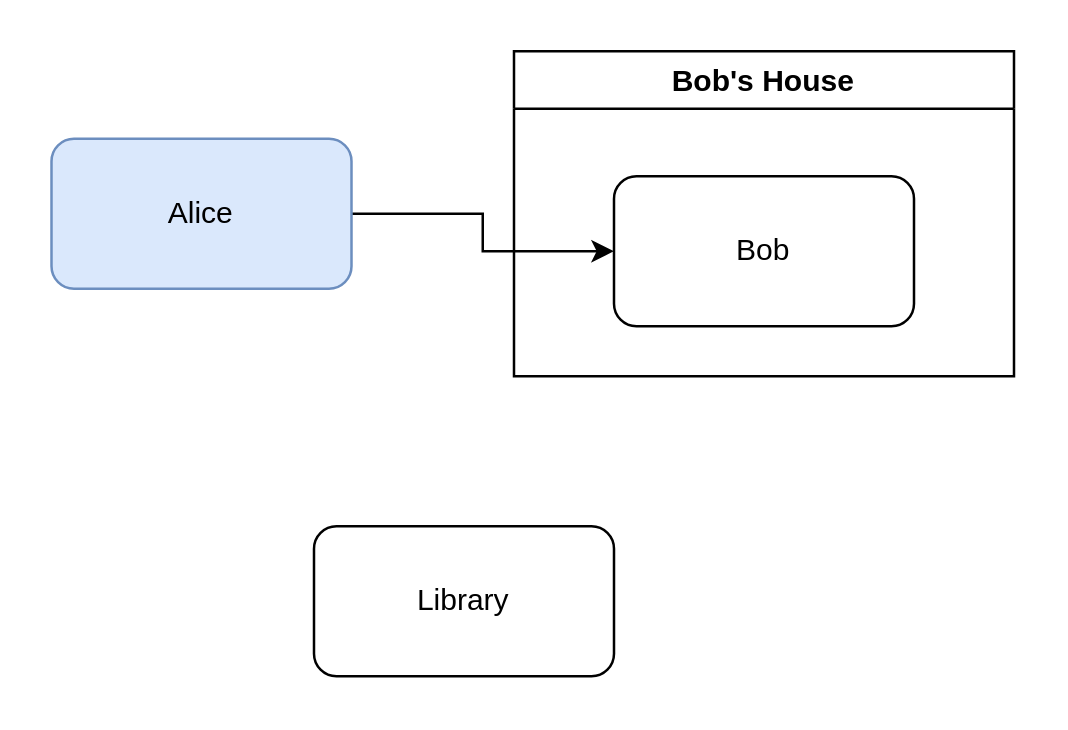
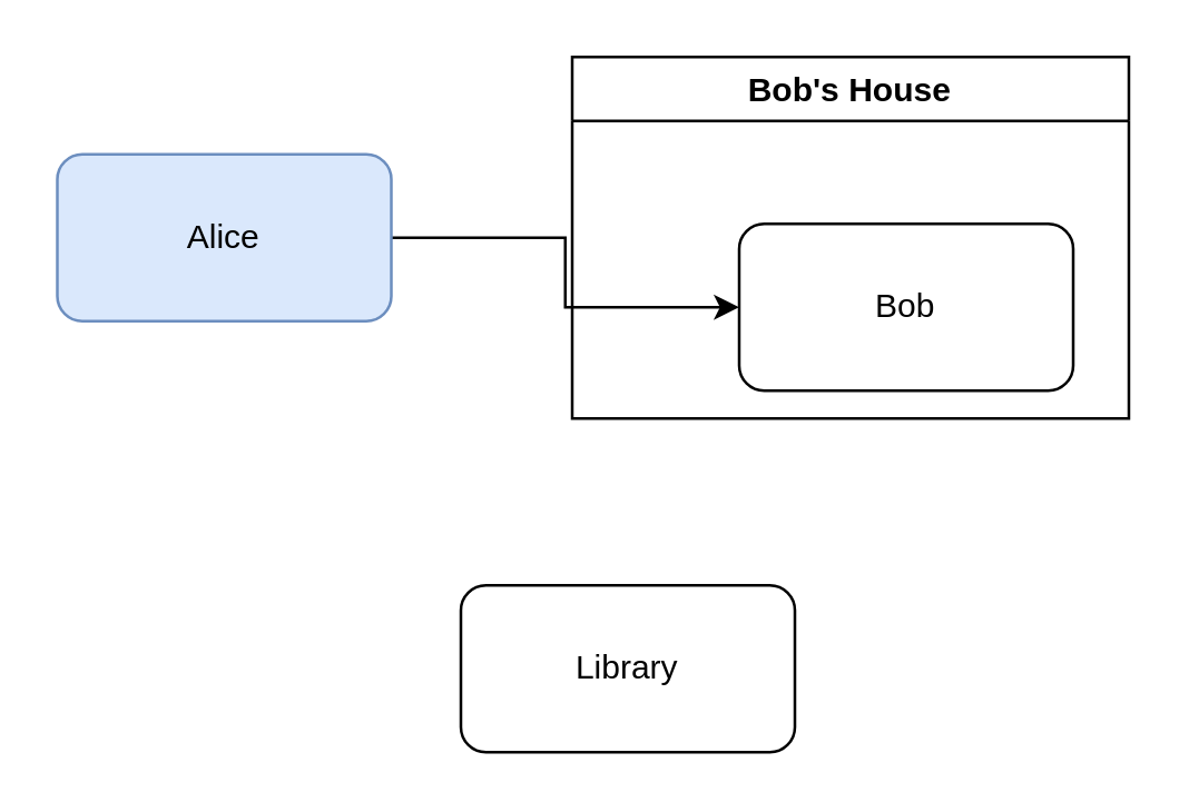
- <mxCell id="5" value="Bob" style="rounded=1;whiteSpace=wrap;html=1;" parent="4" vertex="1"><mxGeometry x="40" y="50" width="120" height="60" as="geometry" /></mxCell>
+ <mxCell id="5" value="Bob" style="rounded=1;whiteSpace=wrap;html=1;" parent="4" vertex="1"><mxGeometry x="60" y="60" width="120" height="60" as="geometry" /></mxCell>
- <mxCell id="6" value="Library" style="rounded=1;whiteSpace=wrap;html=1;" parent="1" vertex="1"><mxGeometry x="125" y="210" width="120" height="60" as="geometry" /></mxCell>
+ <mxCell id="6" value="Library" style="rounded=1;whiteSpace=wrap;html=1;" parent="1" vertex="1"><mxGeometry x="165" y="210" width="120" height="60" as="geometry" /></mxCell>
